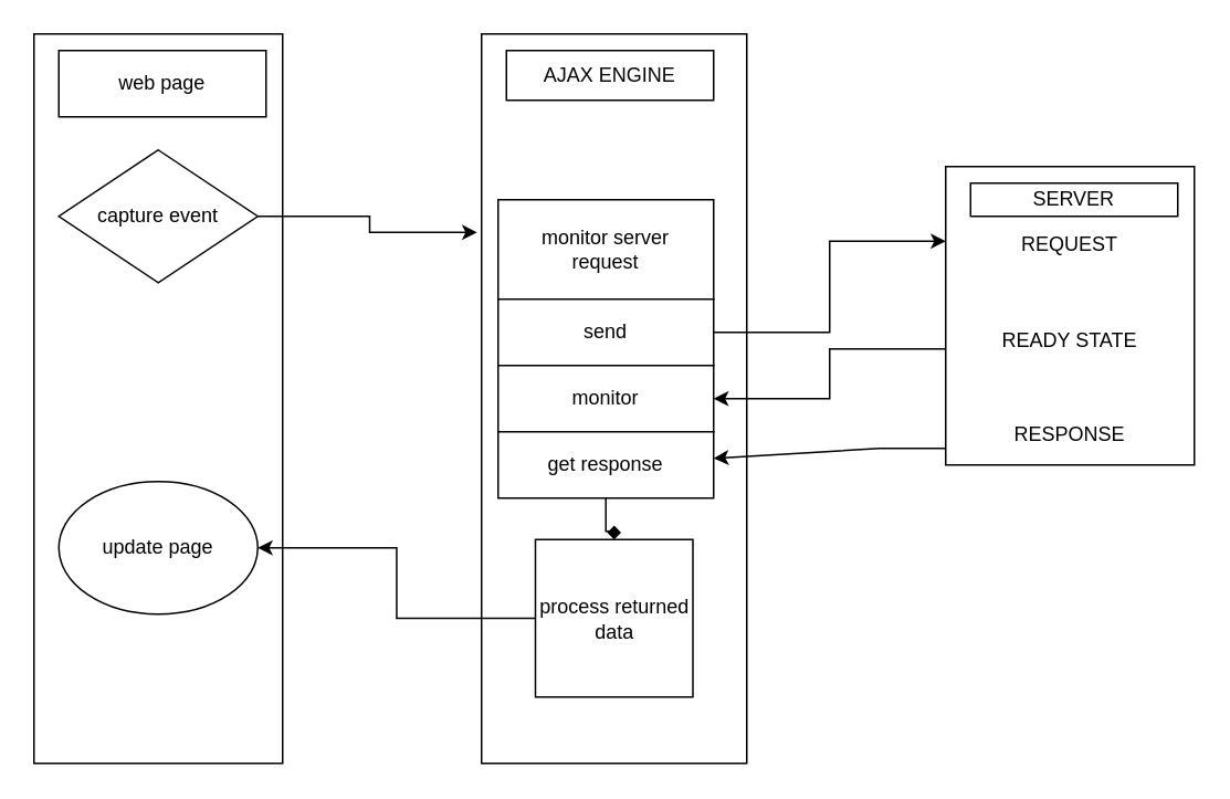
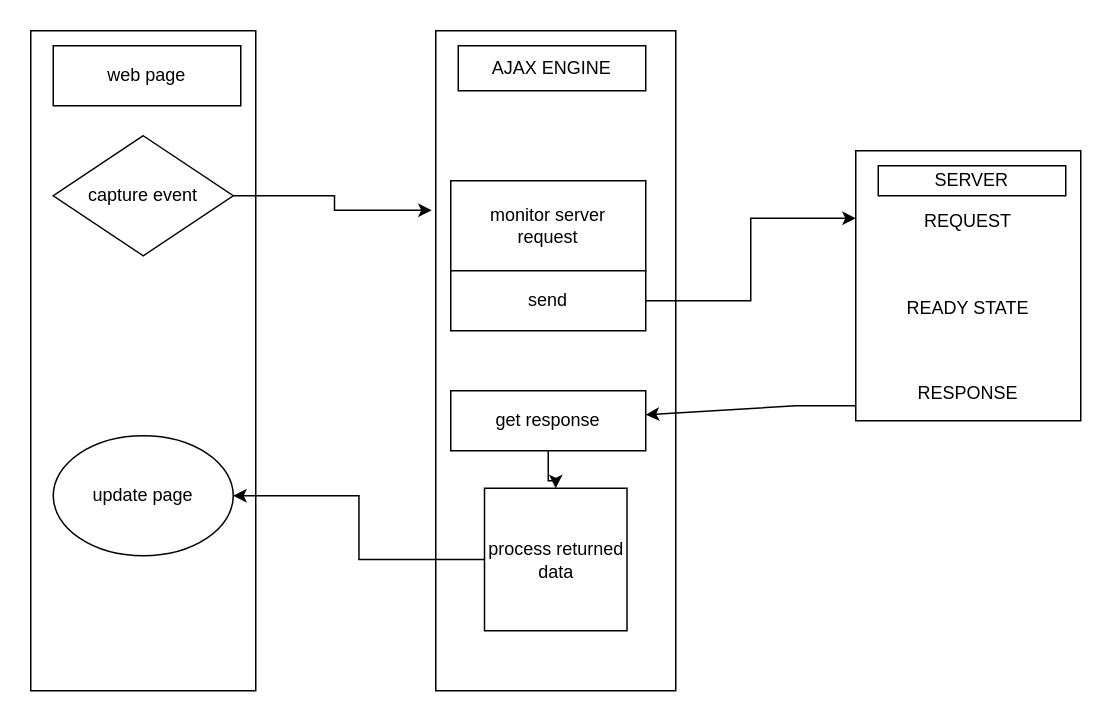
- <mxCell id="15" style="edgeStyle=orthogonalEdgeStyle;rounded=0;orthogonalLoop=1;jettySize=auto;html=1;entryX=1;entryY=0.5;entryDx=0;entryDy=0;" edge="1" parent="1" source="16" target="10"><mxGeometry relative="1" as="geometry"><Array as="points"><mxPoint x="500" y="210" /><mxPoint x="500" y="240" /></Array></mxGeometry></mxCell>
- <mxCell id="10" value="monitor" style="rounded=0;whiteSpace=wrap;html=1;" vertex="1" parent="1"><mxGeometry x="300" y="220" width="130" height="40" as="geometry" /></mxCell>
- <mxCell id="11" style="edgeStyle=orthogonalEdgeStyle;rounded=0;orthogonalLoop=1;jettySize=auto;html=1;entryX=0.5;entryY=0;entryDx=0;entryDy=0;endArrow=diamond;" edge="1" parent="1" source="12" target="14"><mxGeometry relative="1" as="geometry" /></mxCell>
+ <mxCell id="11" style="edgeStyle=orthogonalEdgeStyle;rounded=0;orthogonalLoop=1;jettySize=auto;html=1;entryX=0.5;entryY=0;entryDx=0;entryDy=0;" edge="1" parent="1" source="12" target="14"><mxGeometry relative="1" as="geometry" /></mxCell>
